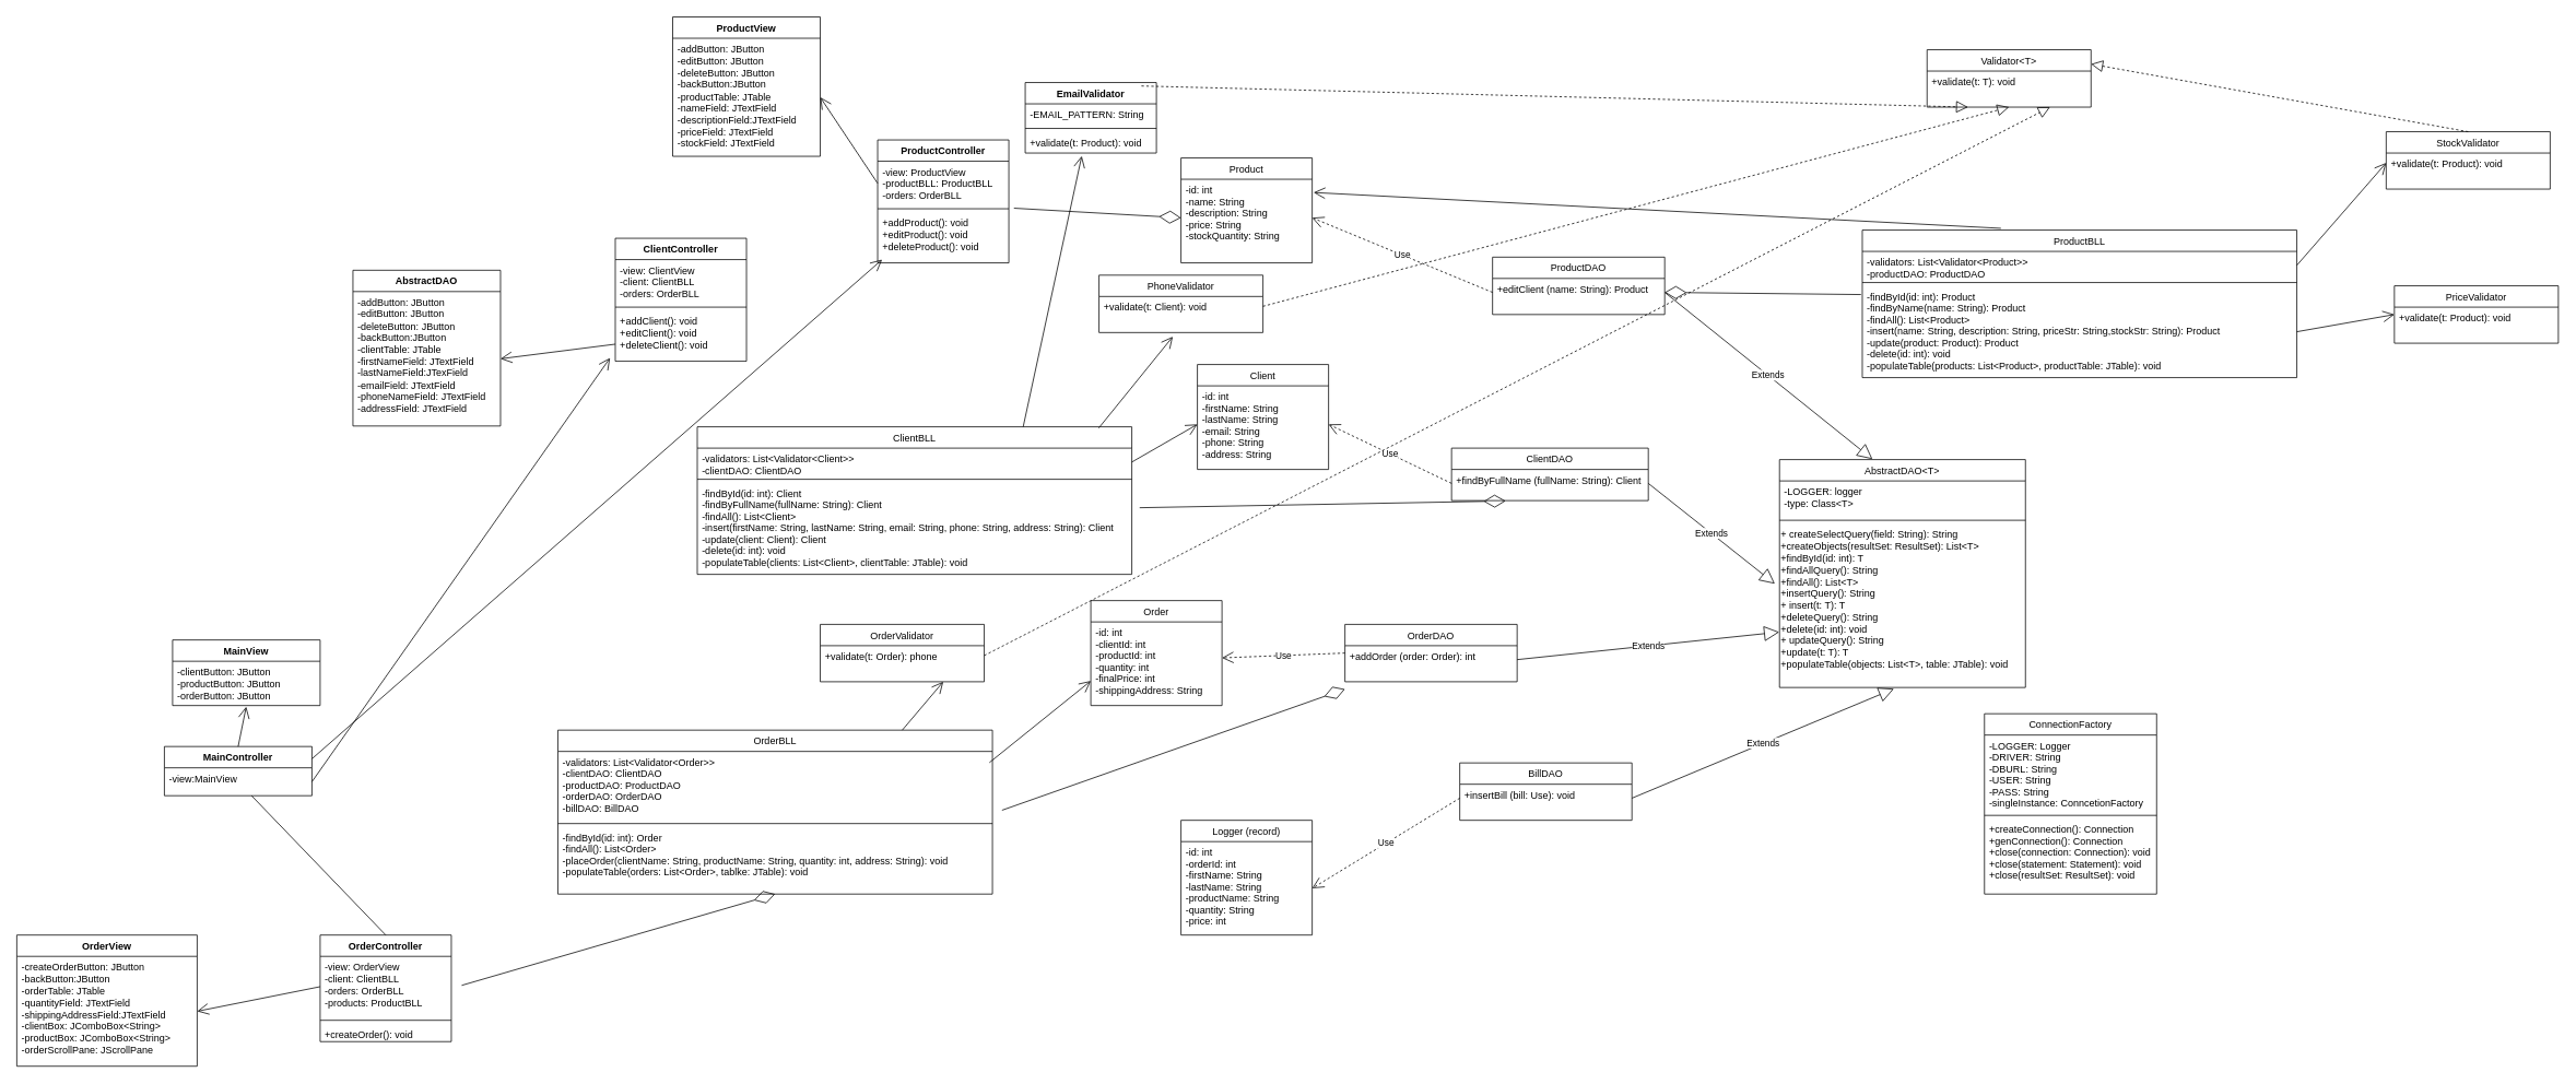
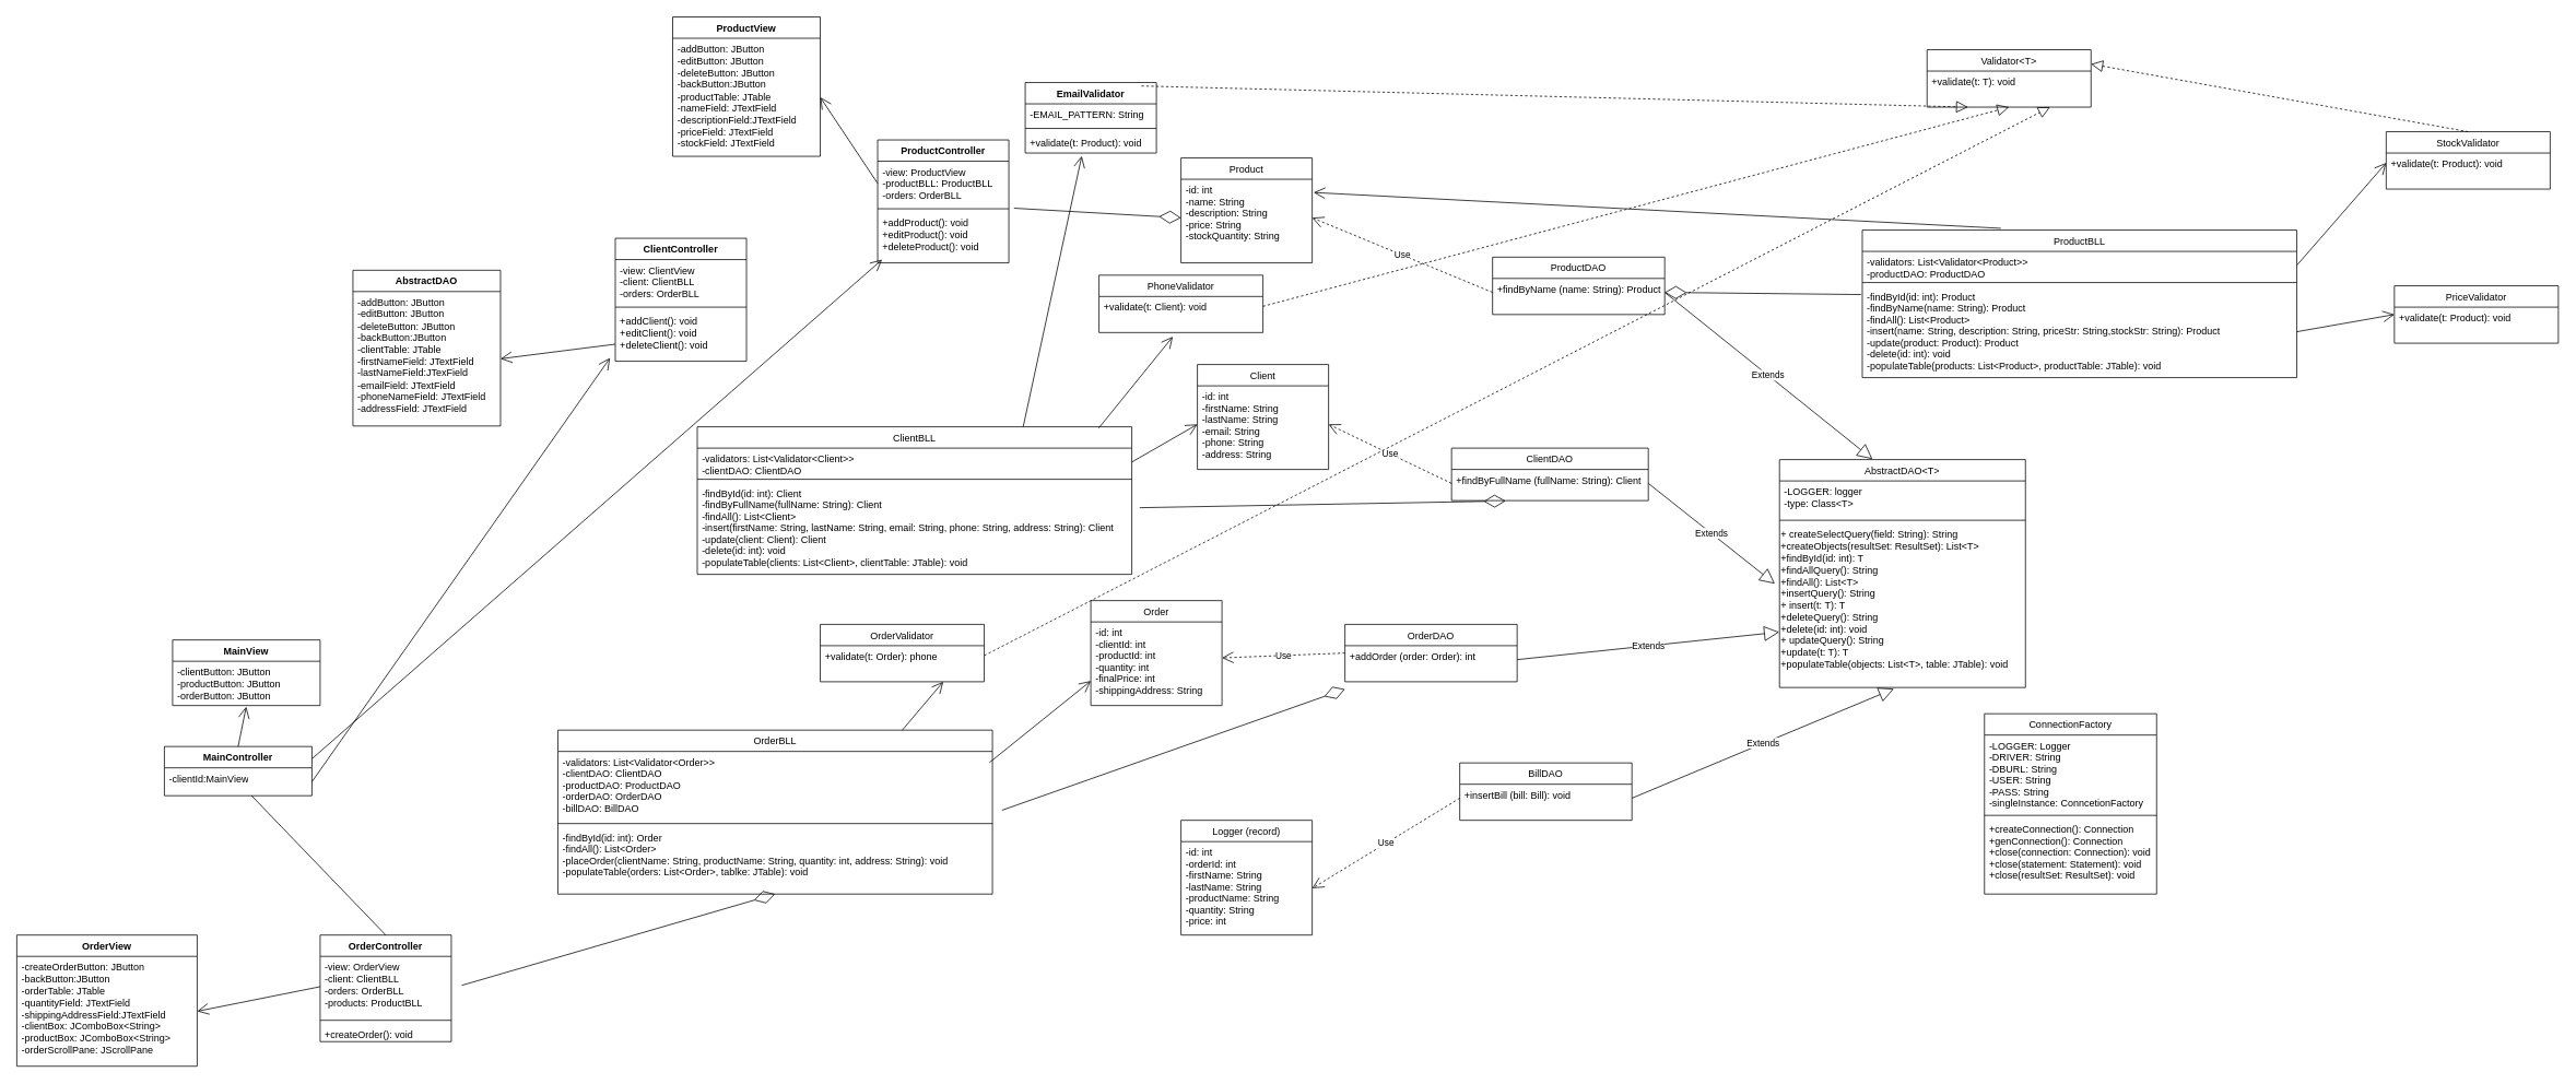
- <mxCell id="19" value="+editClient (name: String): Product" style="text;align=left;verticalAlign=top;spacingLeft=4;spacingRight=4;overflow=hidden;rotatable=0;points=[[0,0.5],[1,0.5]];portConstraint=eastwest;" vertex="1" parent="18"><mxGeometry y="26" width="210" height="34" as="geometry" /></mxCell>
+ <mxCell id="19" value="+findByName (name: String): Product" style="text;align=left;verticalAlign=top;spacingLeft=4;spacingRight=4;overflow=hidden;rotatable=0;points=[[0,0.5],[1,0.5]];portConstraint=eastwest;" vertex="1" parent="18"><mxGeometry y="26" width="210" height="34" as="geometry" /></mxCell>
- <mxCell id="83" value="-view:MainView" style="text;strokeColor=none;fillColor=none;align=left;verticalAlign=top;spacingLeft=4;spacingRight=4;overflow=hidden;rotatable=0;points=[[0,0.5],[1,0.5]];portConstraint=eastwest;whiteSpace=wrap;html=1;" vertex="1" parent="82"><mxGeometry y="26" width="180" height="34" as="geometry" /></mxCell>
+ <mxCell id="83" value="-clientId:MainView" style="text;strokeColor=none;fillColor=none;align=left;verticalAlign=top;spacingLeft=4;spacingRight=4;overflow=hidden;rotatable=0;points=[[0,0.5],[1,0.5]];portConstraint=eastwest;whiteSpace=wrap;html=1;" vertex="1" parent="82"><mxGeometry y="26" width="180" height="34" as="geometry" /></mxCell>
- <mxCell id="25" value="+insertBill (bill: Use): void " style="text;align=left;verticalAlign=top;spacingLeft=4;spacingRight=4;overflow=hidden;rotatable=0;points=[[0,0.5],[1,0.5]];portConstraint=eastwest;" vertex="1" parent="24"><mxGeometry y="26" width="210" height="34" as="geometry" /></mxCell>
+ <mxCell id="25" value="+insertBill (bill: Bill): void " style="text;align=left;verticalAlign=top;spacingLeft=4;spacingRight=4;overflow=hidden;rotatable=0;points=[[0,0.5],[1,0.5]];portConstraint=eastwest;" vertex="1" parent="24"><mxGeometry y="26" width="210" height="34" as="geometry" /></mxCell>
